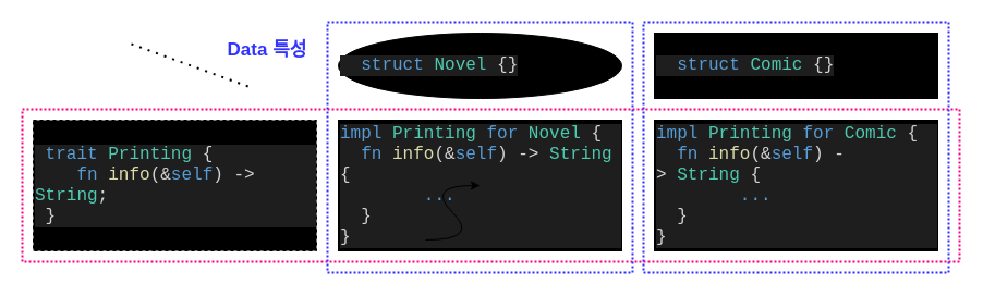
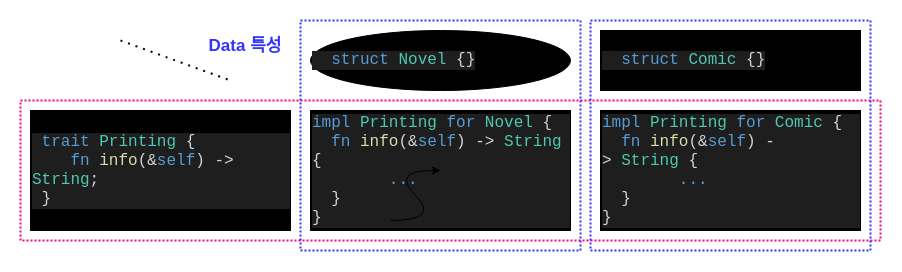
- <mxCell id="8" value="&lt;div style=&quot;background-color: rgb(30 , 30 , 30) ; font-family: &amp;#34;consolas&amp;#34; , &amp;#34;courier new&amp;#34; , monospace ; font-size: 16px ; line-height: 19px&quot;&gt;&lt;div style=&quot;font-family: &amp;#34;consolas&amp;#34; , &amp;#34;courier new&amp;#34; , monospace ; line-height: 19px&quot;&gt;&lt;div style=&quot;font-family: &amp;#34;consolas&amp;#34; , &amp;#34;courier new&amp;#34; , monospace ; line-height: 19px&quot;&gt;&lt;div style=&quot;color: rgb(212 , 212 , 212)&quot;&gt;&lt;span style=&quot;color: #569cd6&quot;&gt;&amp;nbsp;trait&lt;/span&gt; &lt;span style=&quot;color: #4ec9b0&quot;&gt;Printing&lt;/span&gt; {&lt;/div&gt;&lt;div&gt;&lt;font color=&quot;#d4d4d4&quot;&gt;&amp;nbsp; &amp;nbsp; &lt;/font&gt;&lt;span style=&quot;color: rgb(86 , 156 , 214)&quot;&gt;fn&lt;/span&gt;&lt;font color=&quot;#d4d4d4&quot;&gt;&amp;nbsp;&lt;/font&gt;&lt;font color=&quot;#dcdcaa&quot;&gt;info&lt;/font&gt;&lt;font color=&quot;#d4d4d4&quot;&gt;(&amp;amp;&lt;/font&gt;&lt;span style=&quot;color: rgb(86 , 156 , 214)&quot;&gt;self&lt;/span&gt;&lt;font color=&quot;#d4d4d4&quot;&gt;)&amp;nbsp;&lt;/font&gt;&lt;span style=&quot;color: rgb(212 , 212 , 212)&quot;&gt;-&amp;gt; &lt;/span&gt;&lt;span style=&quot;color: rgb(78 , 201 , 176)&quot;&gt;String&lt;/span&gt;&lt;span style=&quot;color: rgb(212 , 212 , 212)&quot;&gt;;&lt;/span&gt;&lt;/div&gt;&lt;div style=&quot;color: rgb(212 , 212 , 212)&quot;&gt;&amp;nbsp;}&lt;/div&gt;&lt;/div&gt;&lt;/div&gt;&lt;/div&gt;" style="rounded=0;whiteSpace=wrap;html=1;align=left;fontColor=#F5F5F5;fillColor=#000000;dashed=1;" vertex="1" parent="1"><mxGeometry x="30" y="110" width="260" height="120" as="geometry" /></mxCell>
+ <mxCell id="8" value="&lt;div style=&quot;background-color: rgb(30 , 30 , 30) ; font-family: &amp;#34;consolas&amp;#34; , &amp;#34;courier new&amp;#34; , monospace ; font-size: 16px ; line-height: 19px&quot;&gt;&lt;div style=&quot;font-family: &amp;#34;consolas&amp;#34; , &amp;#34;courier new&amp;#34; , monospace ; line-height: 19px&quot;&gt;&lt;div style=&quot;font-family: &amp;#34;consolas&amp;#34; , &amp;#34;courier new&amp;#34; , monospace ; line-height: 19px&quot;&gt;&lt;div style=&quot;color: rgb(212 , 212 , 212)&quot;&gt;&lt;span style=&quot;color: #569cd6&quot;&gt;&amp;nbsp;trait&lt;/span&gt; &lt;span style=&quot;color: #4ec9b0&quot;&gt;Printing&lt;/span&gt; {&lt;/div&gt;&lt;div&gt;&lt;font color=&quot;#d4d4d4&quot;&gt;&amp;nbsp; &amp;nbsp; &lt;/font&gt;&lt;span style=&quot;color: rgb(86 , 156 , 214)&quot;&gt;fn&lt;/span&gt;&lt;font color=&quot;#d4d4d4&quot;&gt;&amp;nbsp;&lt;/font&gt;&lt;font color=&quot;#dcdcaa&quot;&gt;info&lt;/font&gt;&lt;font color=&quot;#d4d4d4&quot;&gt;(&amp;amp;&lt;/font&gt;&lt;span style=&quot;color: rgb(86 , 156 , 214)&quot;&gt;self&lt;/span&gt;&lt;font color=&quot;#d4d4d4&quot;&gt;)&amp;nbsp;&lt;/font&gt;&lt;span style=&quot;color: rgb(212 , 212 , 212)&quot;&gt;-&amp;gt; &lt;/span&gt;&lt;span style=&quot;color: rgb(78 , 201 , 176)&quot;&gt;String&lt;/span&gt;&lt;span style=&quot;color: rgb(212 , 212 , 212)&quot;&gt;;&lt;/span&gt;&lt;/div&gt;&lt;div style=&quot;color: rgb(212 , 212 , 212)&quot;&gt;&amp;nbsp;}&lt;/div&gt;&lt;/div&gt;&lt;/div&gt;&lt;/div&gt;" style="rounded=0;whiteSpace=wrap;html=1;align=left;fontColor=#F5F5F5;fillColor=#000000;" vertex="1" parent="1"><mxGeometry x="30" y="110" width="260" height="120" as="geometry" /></mxCell>
